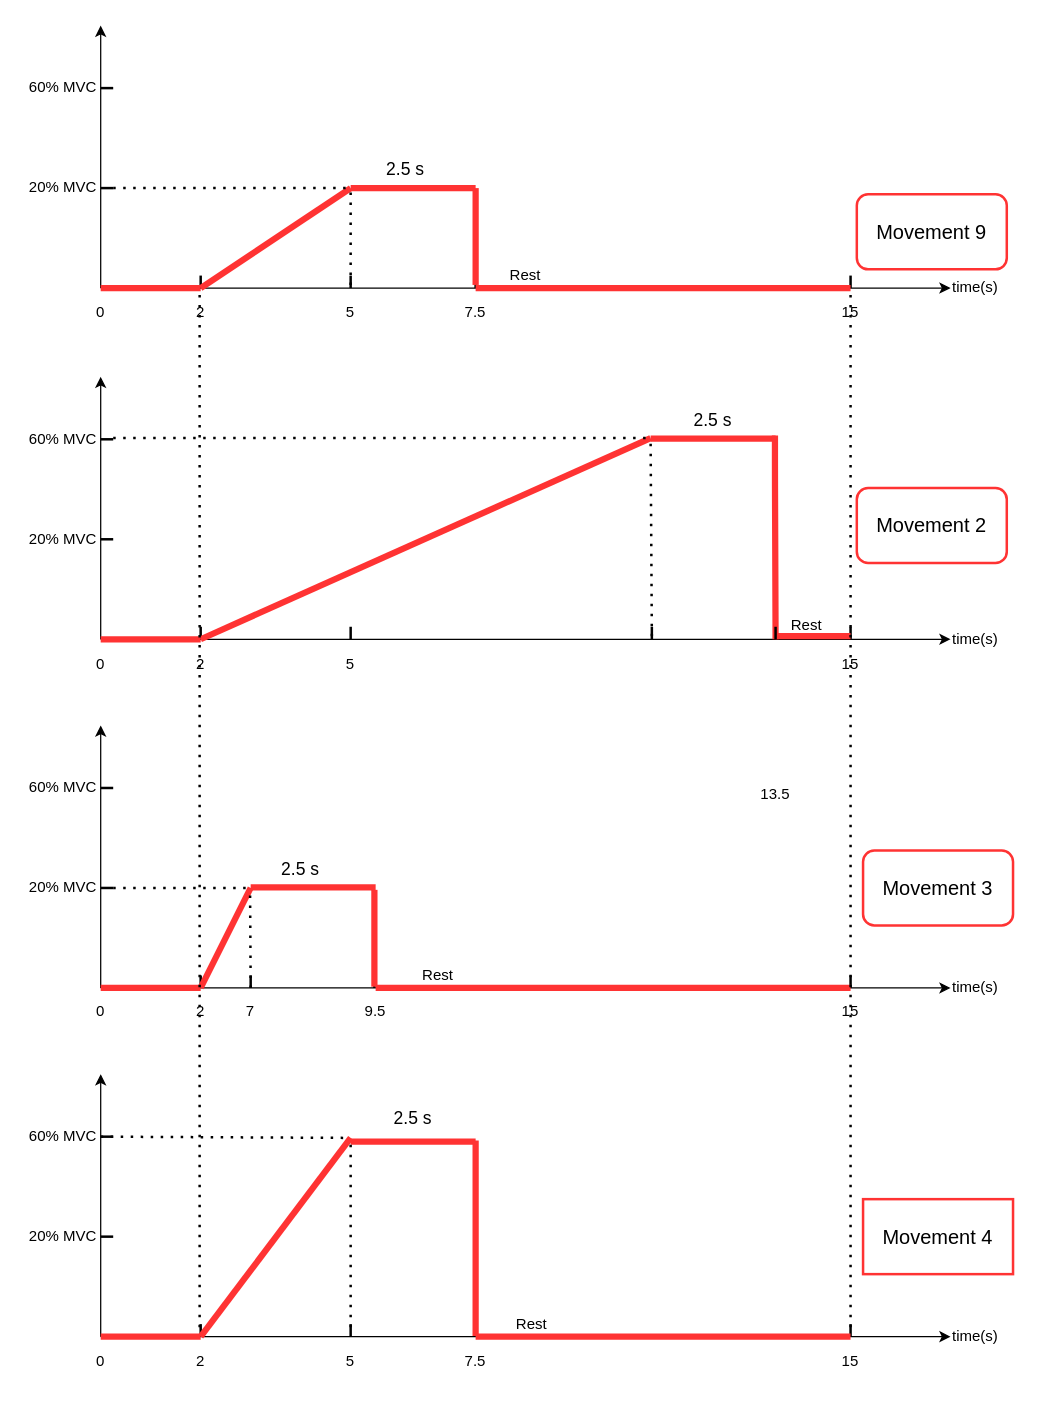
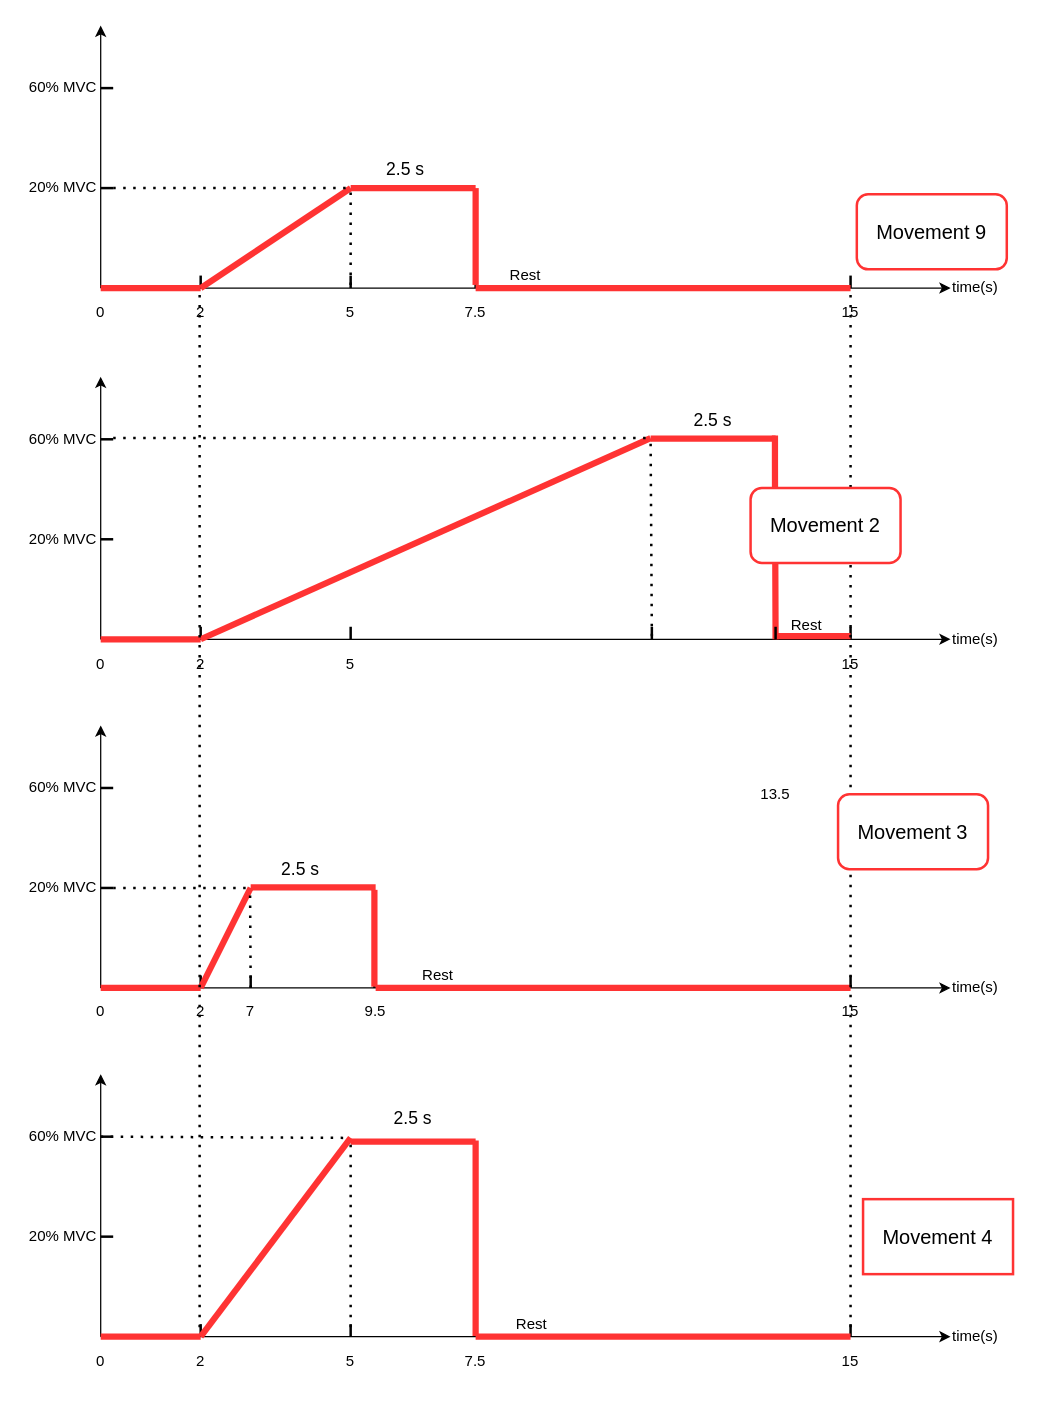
- <mxCell id="102" value="&lt;font style=&quot;font-size: 16px&quot;&gt;Movement 2&lt;/font&gt;" style="rounded=1;whiteSpace=wrap;html=1;strokeColor=#FF3333;strokeWidth=2;" vertex="1" parent="1"><mxGeometry x="685" y="390" width="120" height="60" as="geometry" /></mxCell>
+ <mxCell id="102" value="&lt;font style=&quot;font-size: 16px&quot;&gt;Movement 2&lt;/font&gt;" style="rounded=1;whiteSpace=wrap;html=1;strokeColor=#FF3333;strokeWidth=2;" vertex="1" parent="1"><mxGeometry x="600" y="390" width="120" height="60" as="geometry" /></mxCell>
- <mxCell id="103" value="&lt;font style=&quot;font-size: 16px&quot;&gt;Movement 3&lt;/font&gt;" style="rounded=1;whiteSpace=wrap;html=1;strokeColor=#FF3333;strokeWidth=2;" vertex="1" parent="1"><mxGeometry x="690" y="680" width="120" height="60" as="geometry" /></mxCell>
+ <mxCell id="103" value="&lt;font style=&quot;font-size: 16px&quot;&gt;Movement 3&lt;/font&gt;" style="rounded=1;whiteSpace=wrap;html=1;strokeColor=#FF3333;strokeWidth=2;" vertex="1" parent="1"><mxGeometry x="670" y="635" width="120" height="60" as="geometry" /></mxCell>
